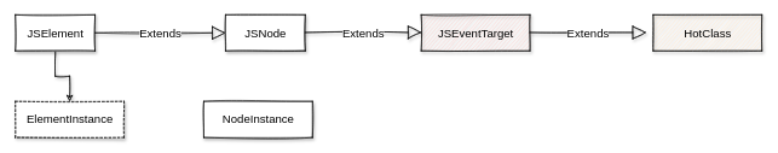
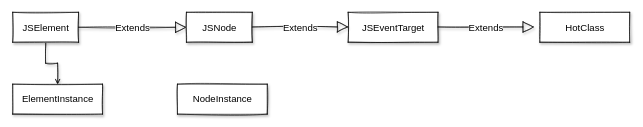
- <mxCell id="6" value="JSEventTarget" style="html=1;fontSize=16;shadow=1;sketch=1;fillColor=#f8cecc;" vertex="1" parent="1"><mxGeometry x="580" y="20" width="150" height="50" as="geometry" /></mxCell>
+ <mxCell id="6" value="JSEventTarget" style="html=1;fontSize=16;shadow=1;sketch=1;" vertex="1" parent="1"><mxGeometry x="580" y="20" width="150" height="50" as="geometry" /></mxCell>
- <mxCell id="10" value="HotClass" style="html=1;fontSize=16;shadow=1;sketch=1;fillColor=#ffe6cc;" vertex="1" parent="1"><mxGeometry x="900" y="20" width="150" height="50" as="geometry" /></mxCell>
+ <mxCell id="10" value="HotClass" style="html=1;fontSize=16;shadow=1;sketch=1;" vertex="1" parent="1"><mxGeometry x="900" y="20" width="150" height="50" as="geometry" /></mxCell>
- <mxCell id="2" style="edgeStyle=orthogonalEdgeStyle;rounded=0;sketch=1;orthogonalLoop=1;jettySize=auto;html=1;shadow=1;fontSize=16;" edge="1" parent="1" source="3" target="8"><mxGeometry relative="1" as="geometry" /></mxCell>
+ <mxCell id="2" style="edgeStyle=orthogonalEdgeStyle;rounded=0;sketch=1;orthogonalLoop=1;jettySize=auto;html=1;shadow=1;fontSize=16;endArrow=open;" edge="1" parent="1" source="3" target="8"><mxGeometry relative="1" as="geometry" /></mxCell>
- <mxCell id="8" value="ElementInstance" style="html=1;fontSize=16;shadow=1;sketch=1;dashed=1;" vertex="1" parent="1"><mxGeometry x="20" y="140" width="150" height="50" as="geometry" /></mxCell>
+ <mxCell id="8" value="ElementInstance" style="html=1;fontSize=16;shadow=1;sketch=1;" vertex="1" parent="1"><mxGeometry x="20" y="140" width="150" height="50" as="geometry" /></mxCell>
- <mxCell id="9" value="NodeInstance" style="html=1;fontSize=16;shadow=1;sketch=1;" vertex="1" parent="1"><mxGeometry x="280" y="140" width="150" height="50" as="geometry" /></mxCell>
+ <mxCell id="9" value="NodeInstance" style="html=1;fontSize=16;shadow=1;sketch=1;" vertex="1" parent="1"><mxGeometry x="295" y="140" width="150" height="50" as="geometry" /></mxCell>
